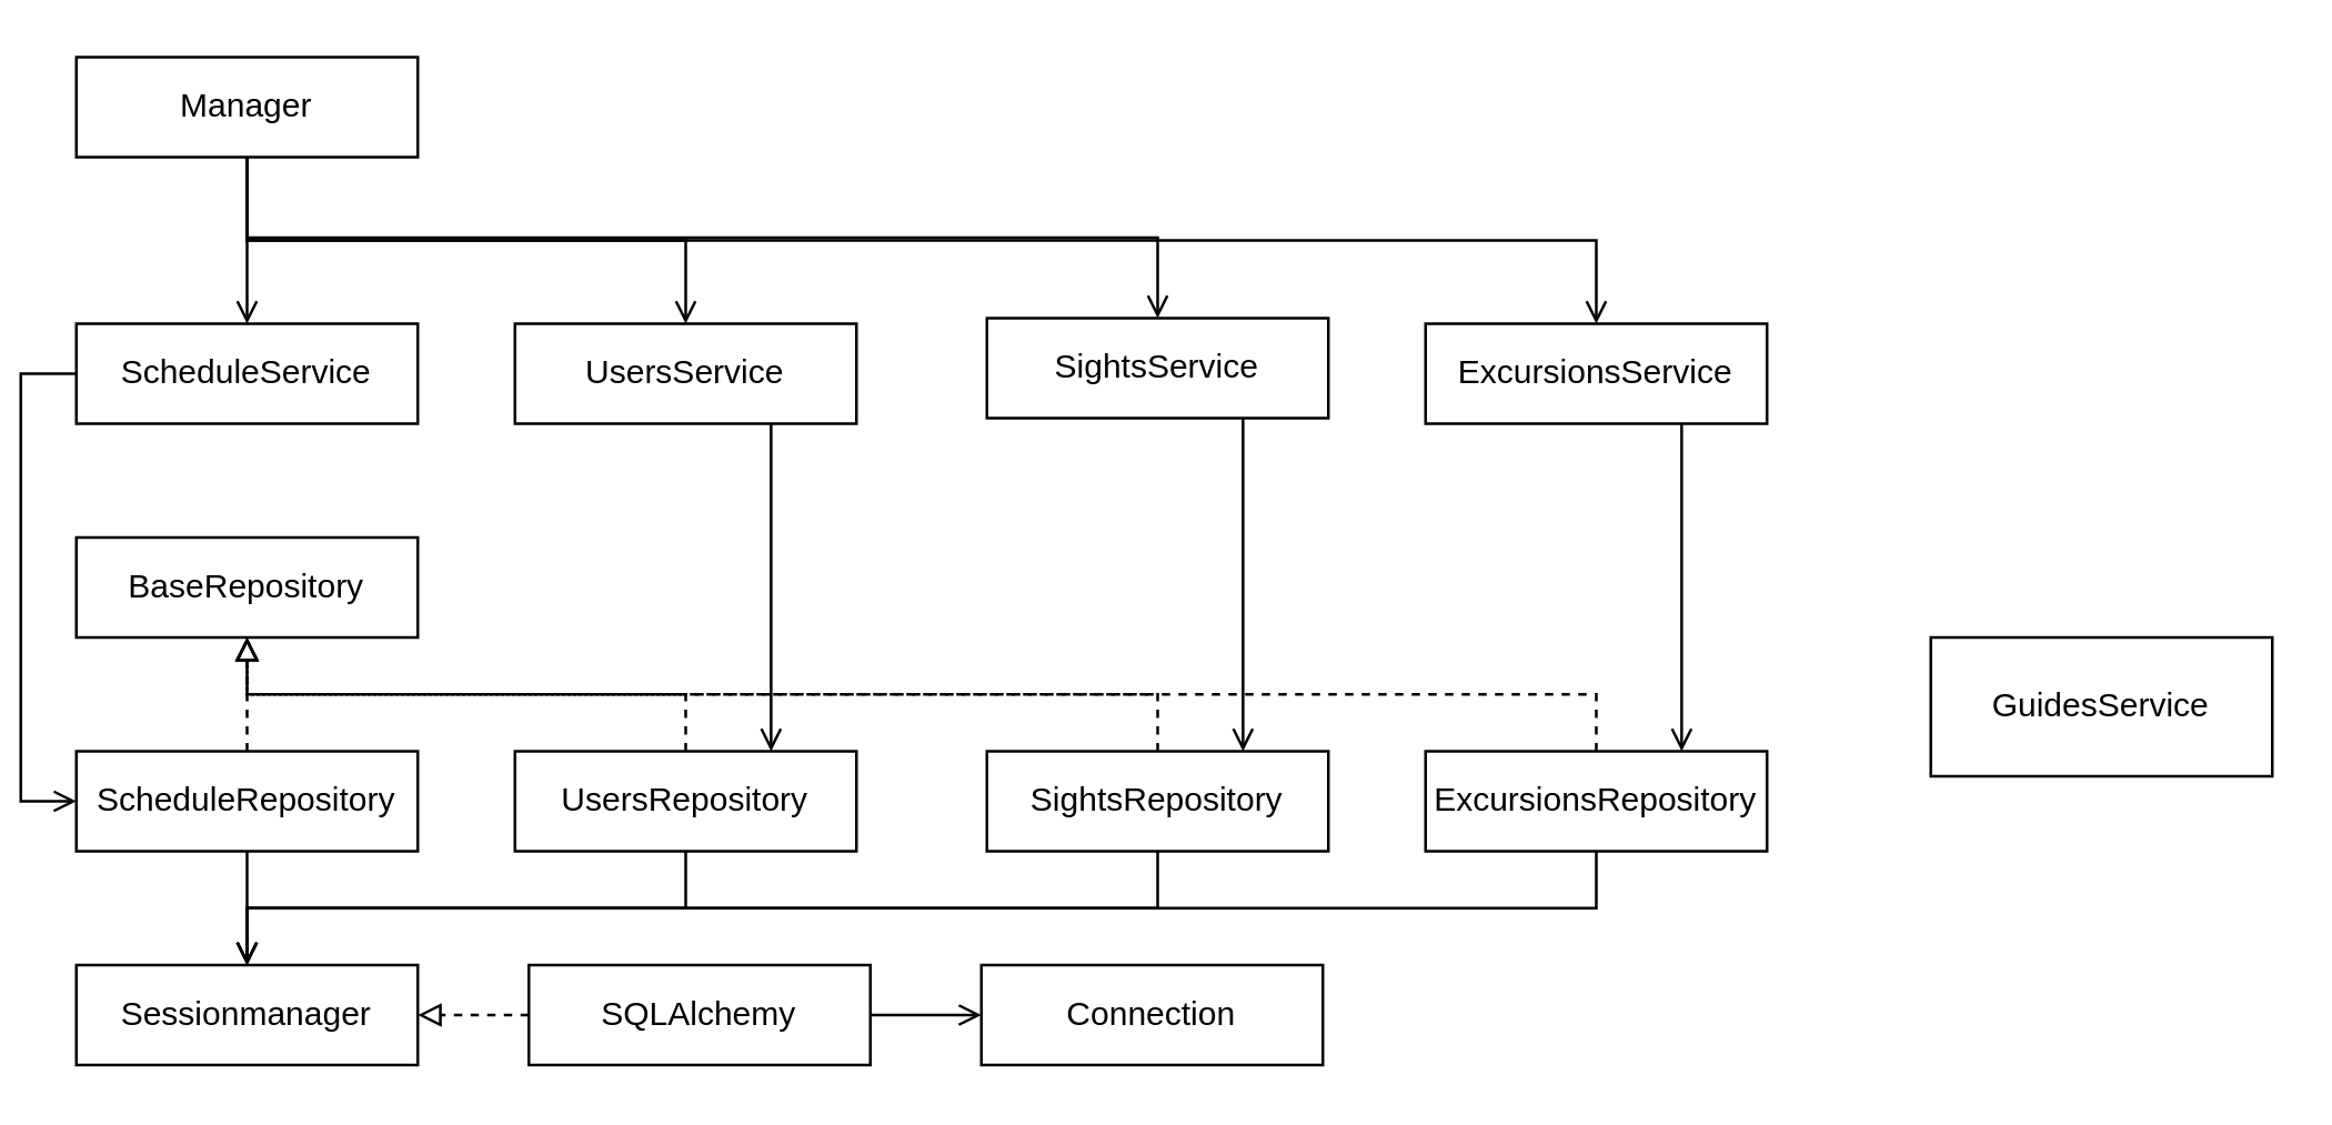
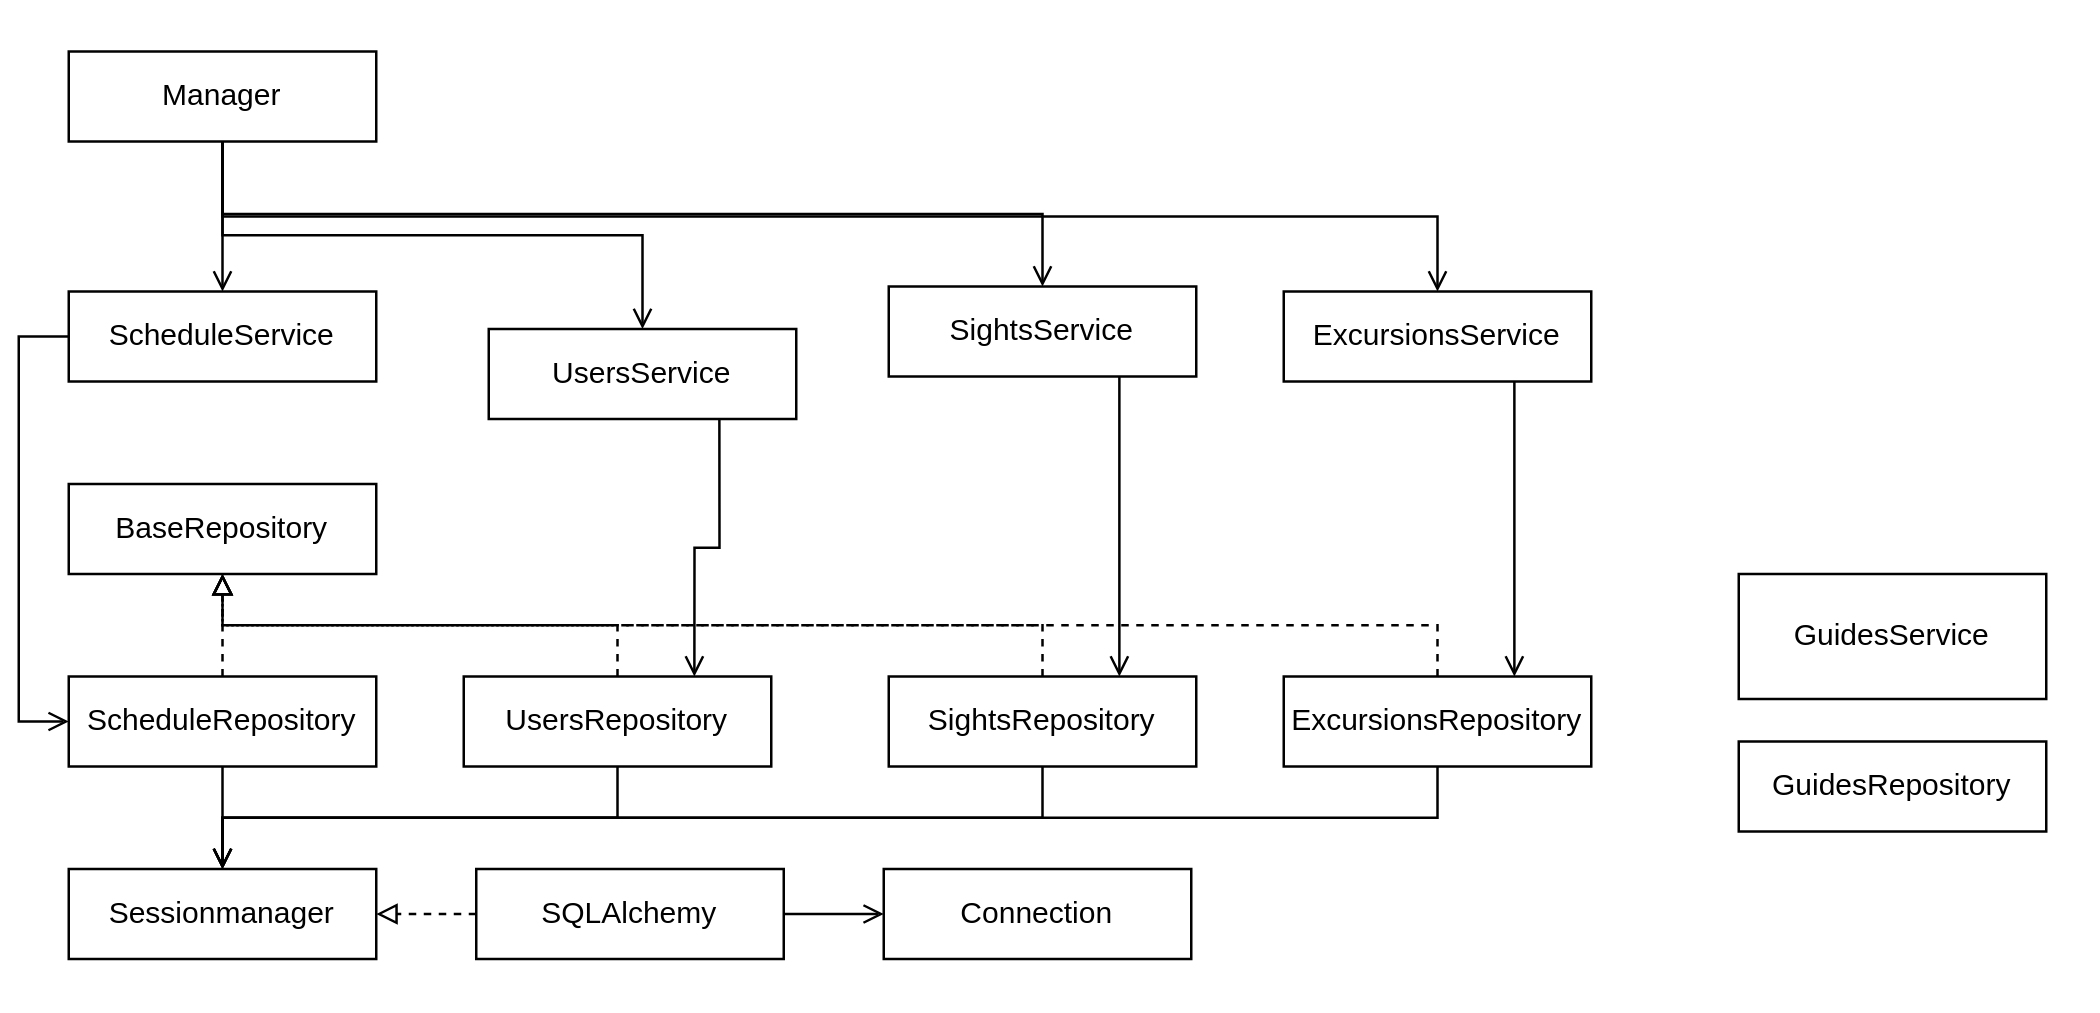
- <mxCell id="13" value="UsersService" style="rounded=0;whiteSpace=wrap;html=1;" parent="1" vertex="1"><mxGeometry x="178" y="116" width="123" height="36" as="geometry" /></mxCell>
+ <mxCell id="13" value="UsersService" style="rounded=0;whiteSpace=wrap;html=1;" parent="1" vertex="1"><mxGeometry x="188" y="131" width="123" height="36" as="geometry" /></mxCell>
+ <mxCell id="22" value="GuidesRepository" style="rounded=0;whiteSpace=wrap;html=1;" parent="1" vertex="1"><mxGeometry x="688" y="296" width="123" height="36" as="geometry" /></mxCell>
